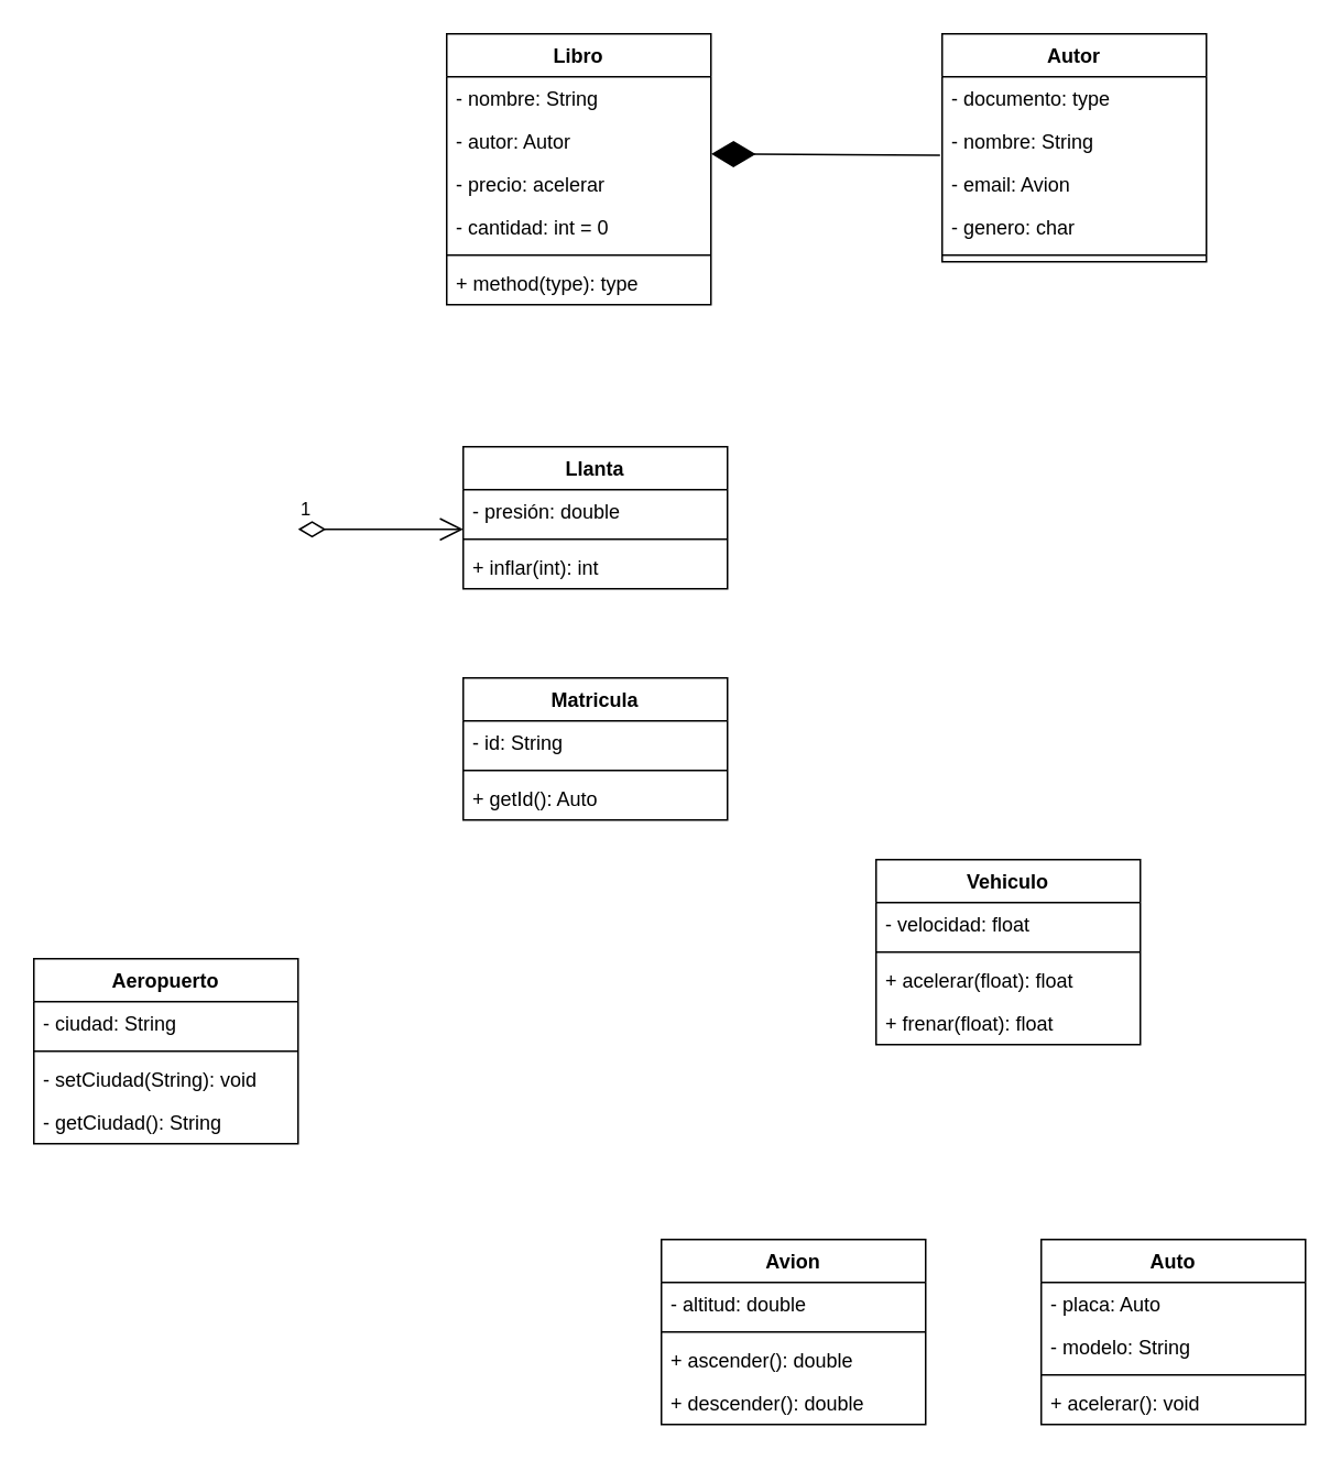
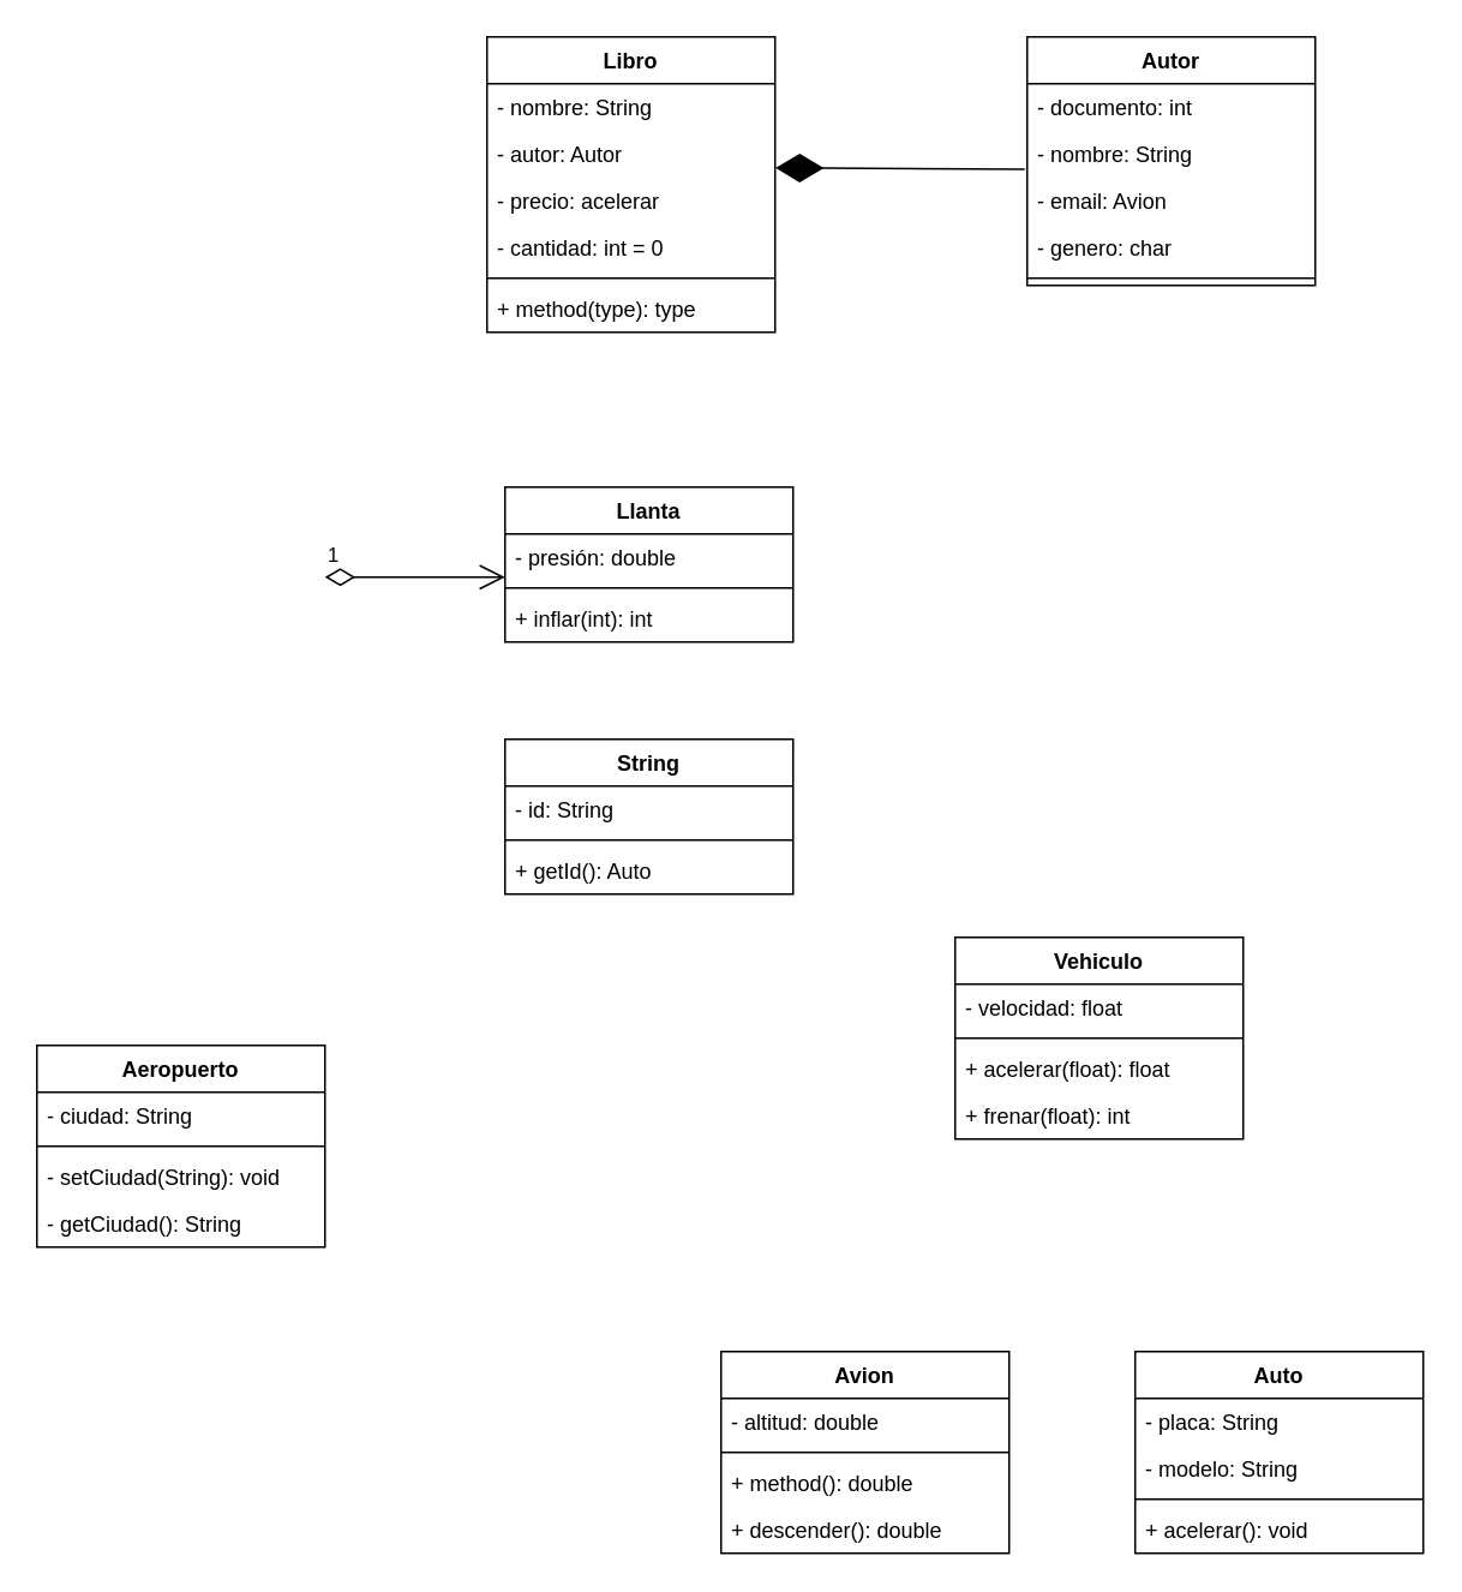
- <mxCell id="3" value="- documento: type" style="text;strokeColor=none;fillColor=none;align=left;verticalAlign=top;spacingLeft=4;spacingRight=4;overflow=hidden;rotatable=0;points=[[0,0.5],[1,0.5]];portConstraint=eastwest;" vertex="1" parent="2"><mxGeometry y="26" width="160" height="26" as="geometry" /></mxCell>
+ <mxCell id="3" value="- documento: int" style="text;strokeColor=none;fillColor=none;align=left;verticalAlign=top;spacingLeft=4;spacingRight=4;overflow=hidden;rotatable=0;points=[[0,0.5],[1,0.5]];portConstraint=eastwest;" vertex="1" parent="2"><mxGeometry y="26" width="160" height="26" as="geometry" /></mxCell>
- <mxCell id="28" value="Matricula" style="swimlane;fontStyle=1;align=center;verticalAlign=top;childLayout=stackLayout;horizontal=1;startSize=26;horizontalStack=0;resizeParent=1;resizeParentMax=0;resizeLast=0;collapsible=1;marginBottom=0;" vertex="1" parent="1"><mxGeometry x="280" y="410" width="160" height="86" as="geometry" /></mxCell>
+ <mxCell id="28" value="String" style="swimlane;fontStyle=1;align=center;verticalAlign=top;childLayout=stackLayout;horizontal=1;startSize=26;horizontalStack=0;resizeParent=1;resizeParentMax=0;resizeLast=0;collapsible=1;marginBottom=0;" vertex="1" parent="1"><mxGeometry x="280" y="410" width="160" height="86" as="geometry" /></mxCell>
- <mxCell id="36" value="+ frenar(float): float" style="text;strokeColor=none;fillColor=none;align=left;verticalAlign=top;spacingLeft=4;spacingRight=4;overflow=hidden;rotatable=0;points=[[0,0.5],[1,0.5]];portConstraint=eastwest;" vertex="1" parent="32"><mxGeometry y="86" width="160" height="26" as="geometry" /></mxCell>
+ <mxCell id="36" value="+ frenar(float): int" style="text;strokeColor=none;fillColor=none;align=left;verticalAlign=top;spacingLeft=4;spacingRight=4;overflow=hidden;rotatable=0;points=[[0,0.5],[1,0.5]];portConstraint=eastwest;" vertex="1" parent="32"><mxGeometry y="86" width="160" height="26" as="geometry" /></mxCell>
- <mxCell id="9" value="- placa: Auto" style="text;strokeColor=none;fillColor=none;align=left;verticalAlign=top;spacingLeft=4;spacingRight=4;overflow=hidden;rotatable=0;points=[[0,0.5],[1,0.5]];portConstraint=eastwest;" vertex="1" parent="8"><mxGeometry y="26" width="160" height="26" as="geometry" /></mxCell>
+ <mxCell id="9" value="- placa: String" style="text;strokeColor=none;fillColor=none;align=left;verticalAlign=top;spacingLeft=4;spacingRight=4;overflow=hidden;rotatable=0;points=[[0,0.5],[1,0.5]];portConstraint=eastwest;" vertex="1" parent="8"><mxGeometry y="26" width="160" height="26" as="geometry" /></mxCell>
- <mxCell id="21" value="+ ascender(): double" style="text;strokeColor=none;fillColor=none;align=left;verticalAlign=top;spacingLeft=4;spacingRight=4;overflow=hidden;rotatable=0;points=[[0,0.5],[1,0.5]];portConstraint=eastwest;" vertex="1" parent="18"><mxGeometry y="60" width="160" height="26" as="geometry" /></mxCell>
+ <mxCell id="21" value="+ method(): double" style="text;strokeColor=none;fillColor=none;align=left;verticalAlign=top;spacingLeft=4;spacingRight=4;overflow=hidden;rotatable=0;points=[[0,0.5],[1,0.5]];portConstraint=eastwest;" vertex="1" parent="18"><mxGeometry y="60" width="160" height="26" as="geometry" /></mxCell>
